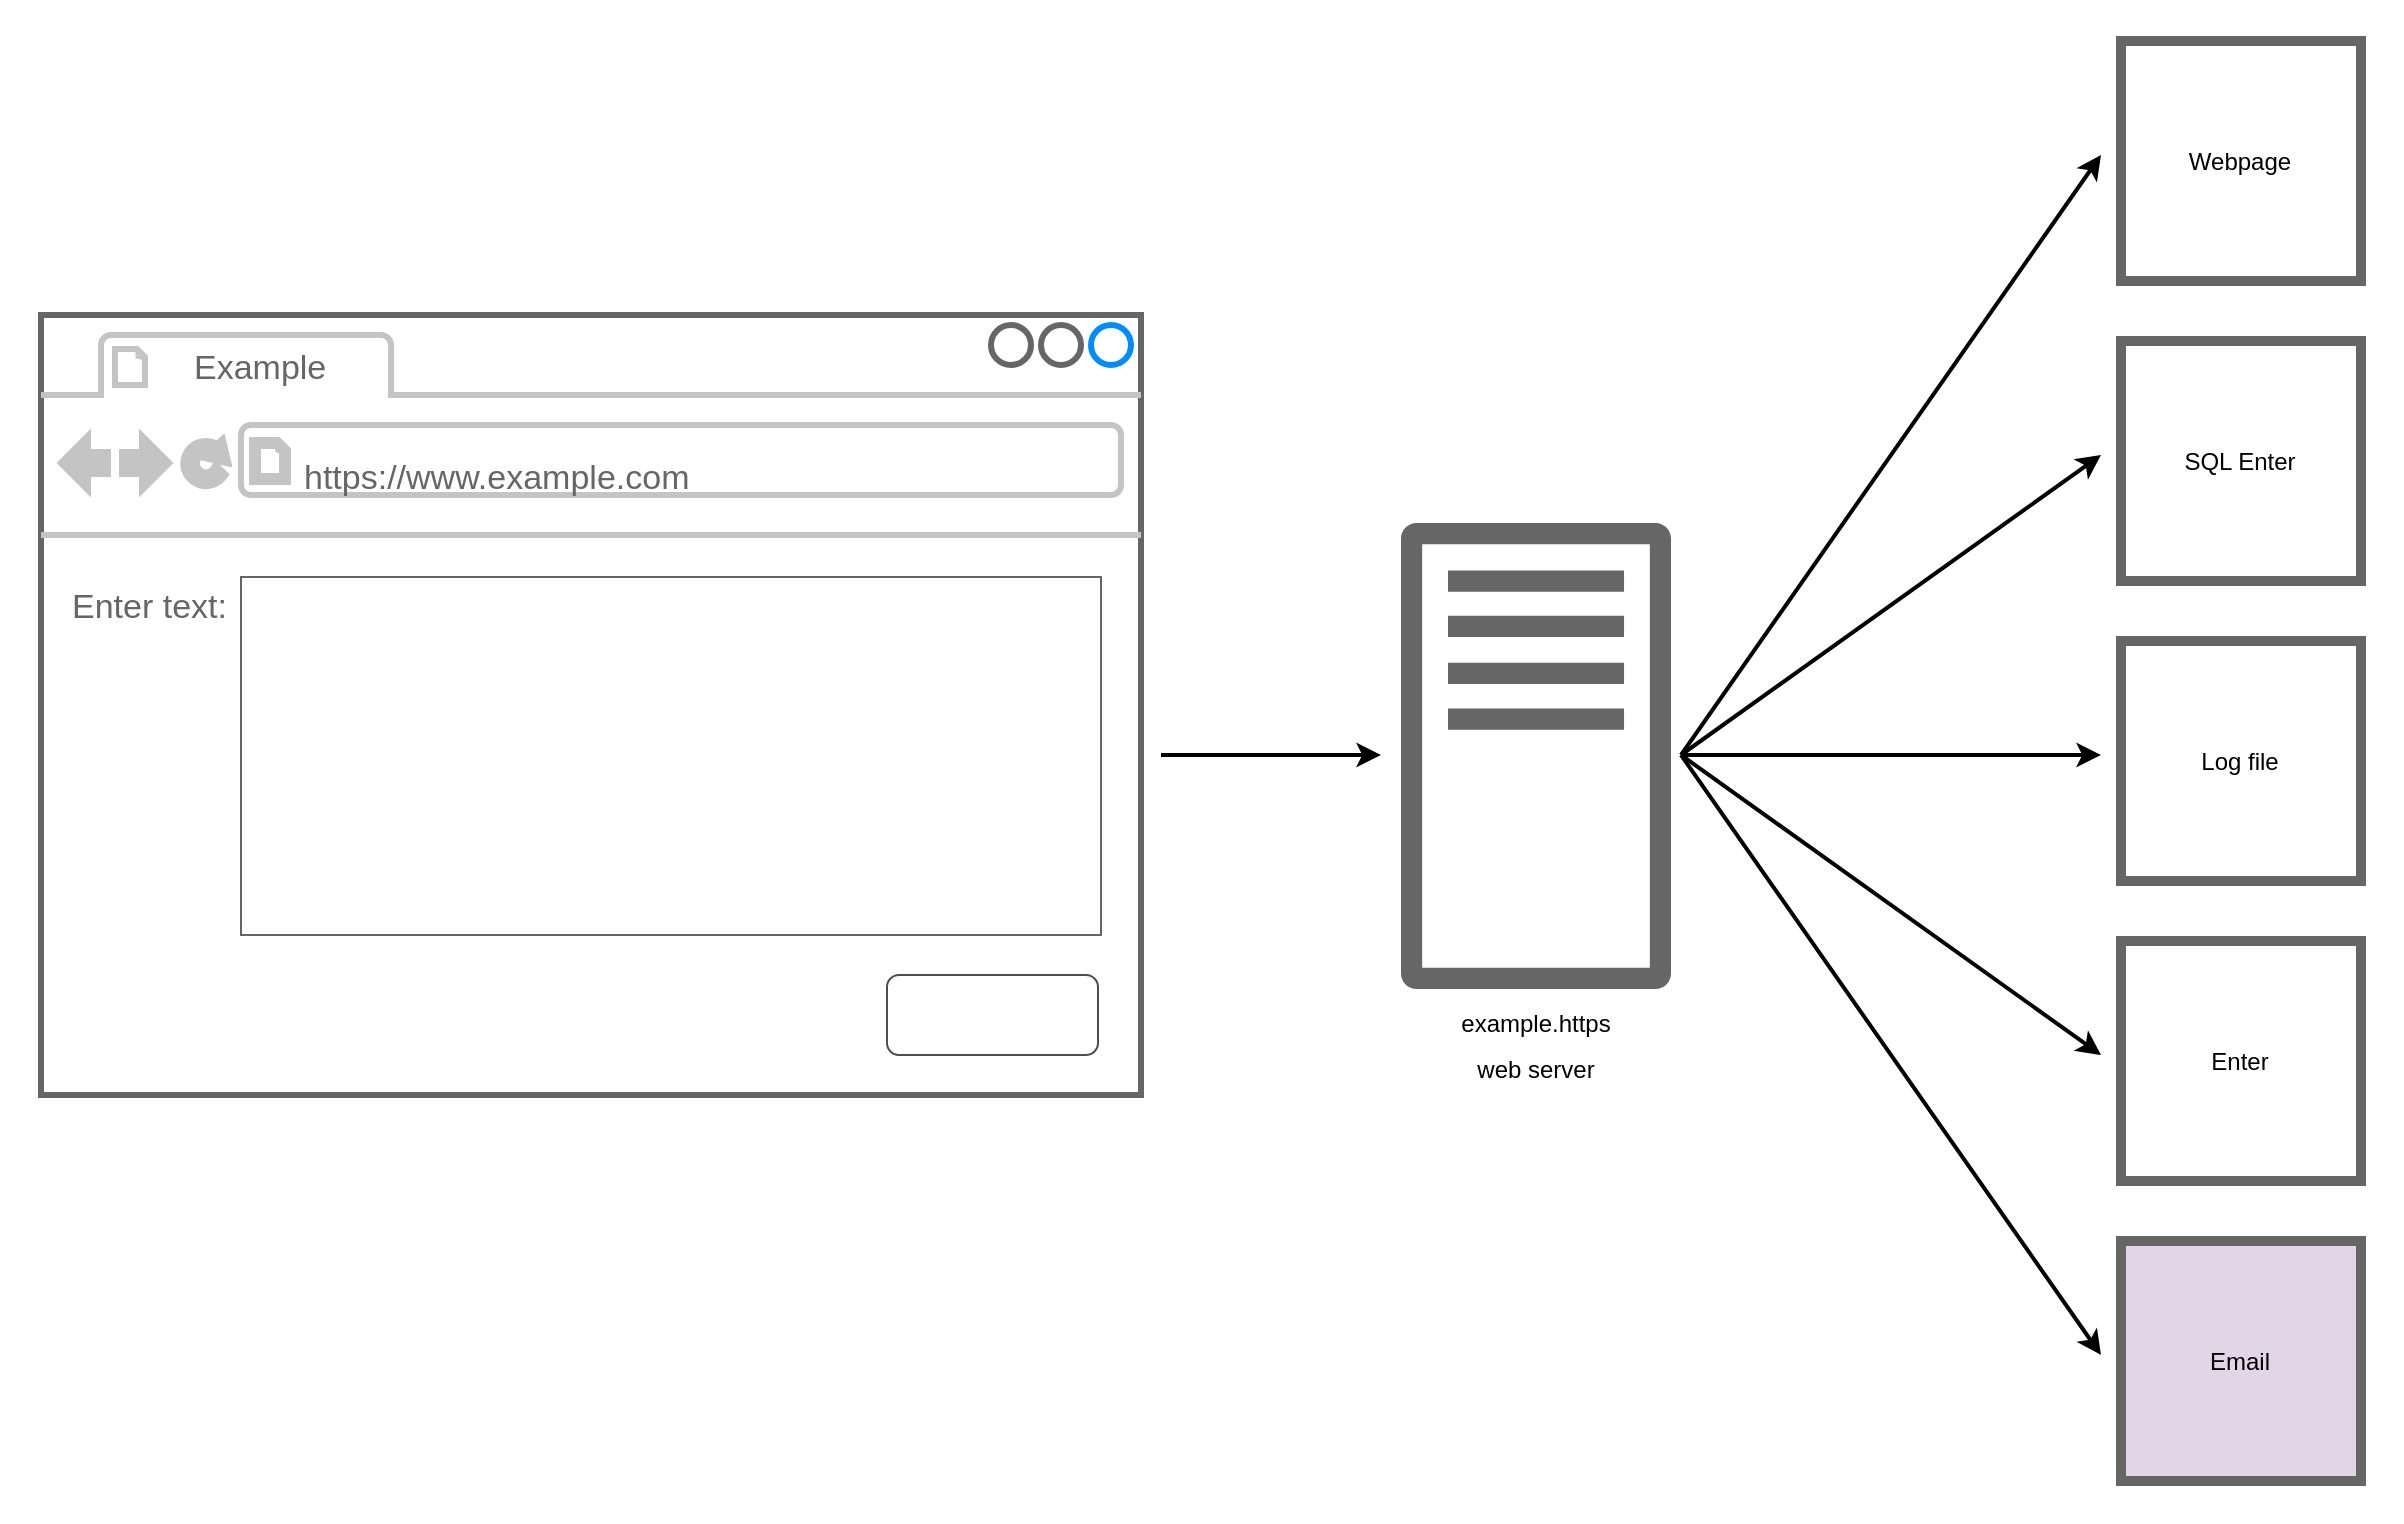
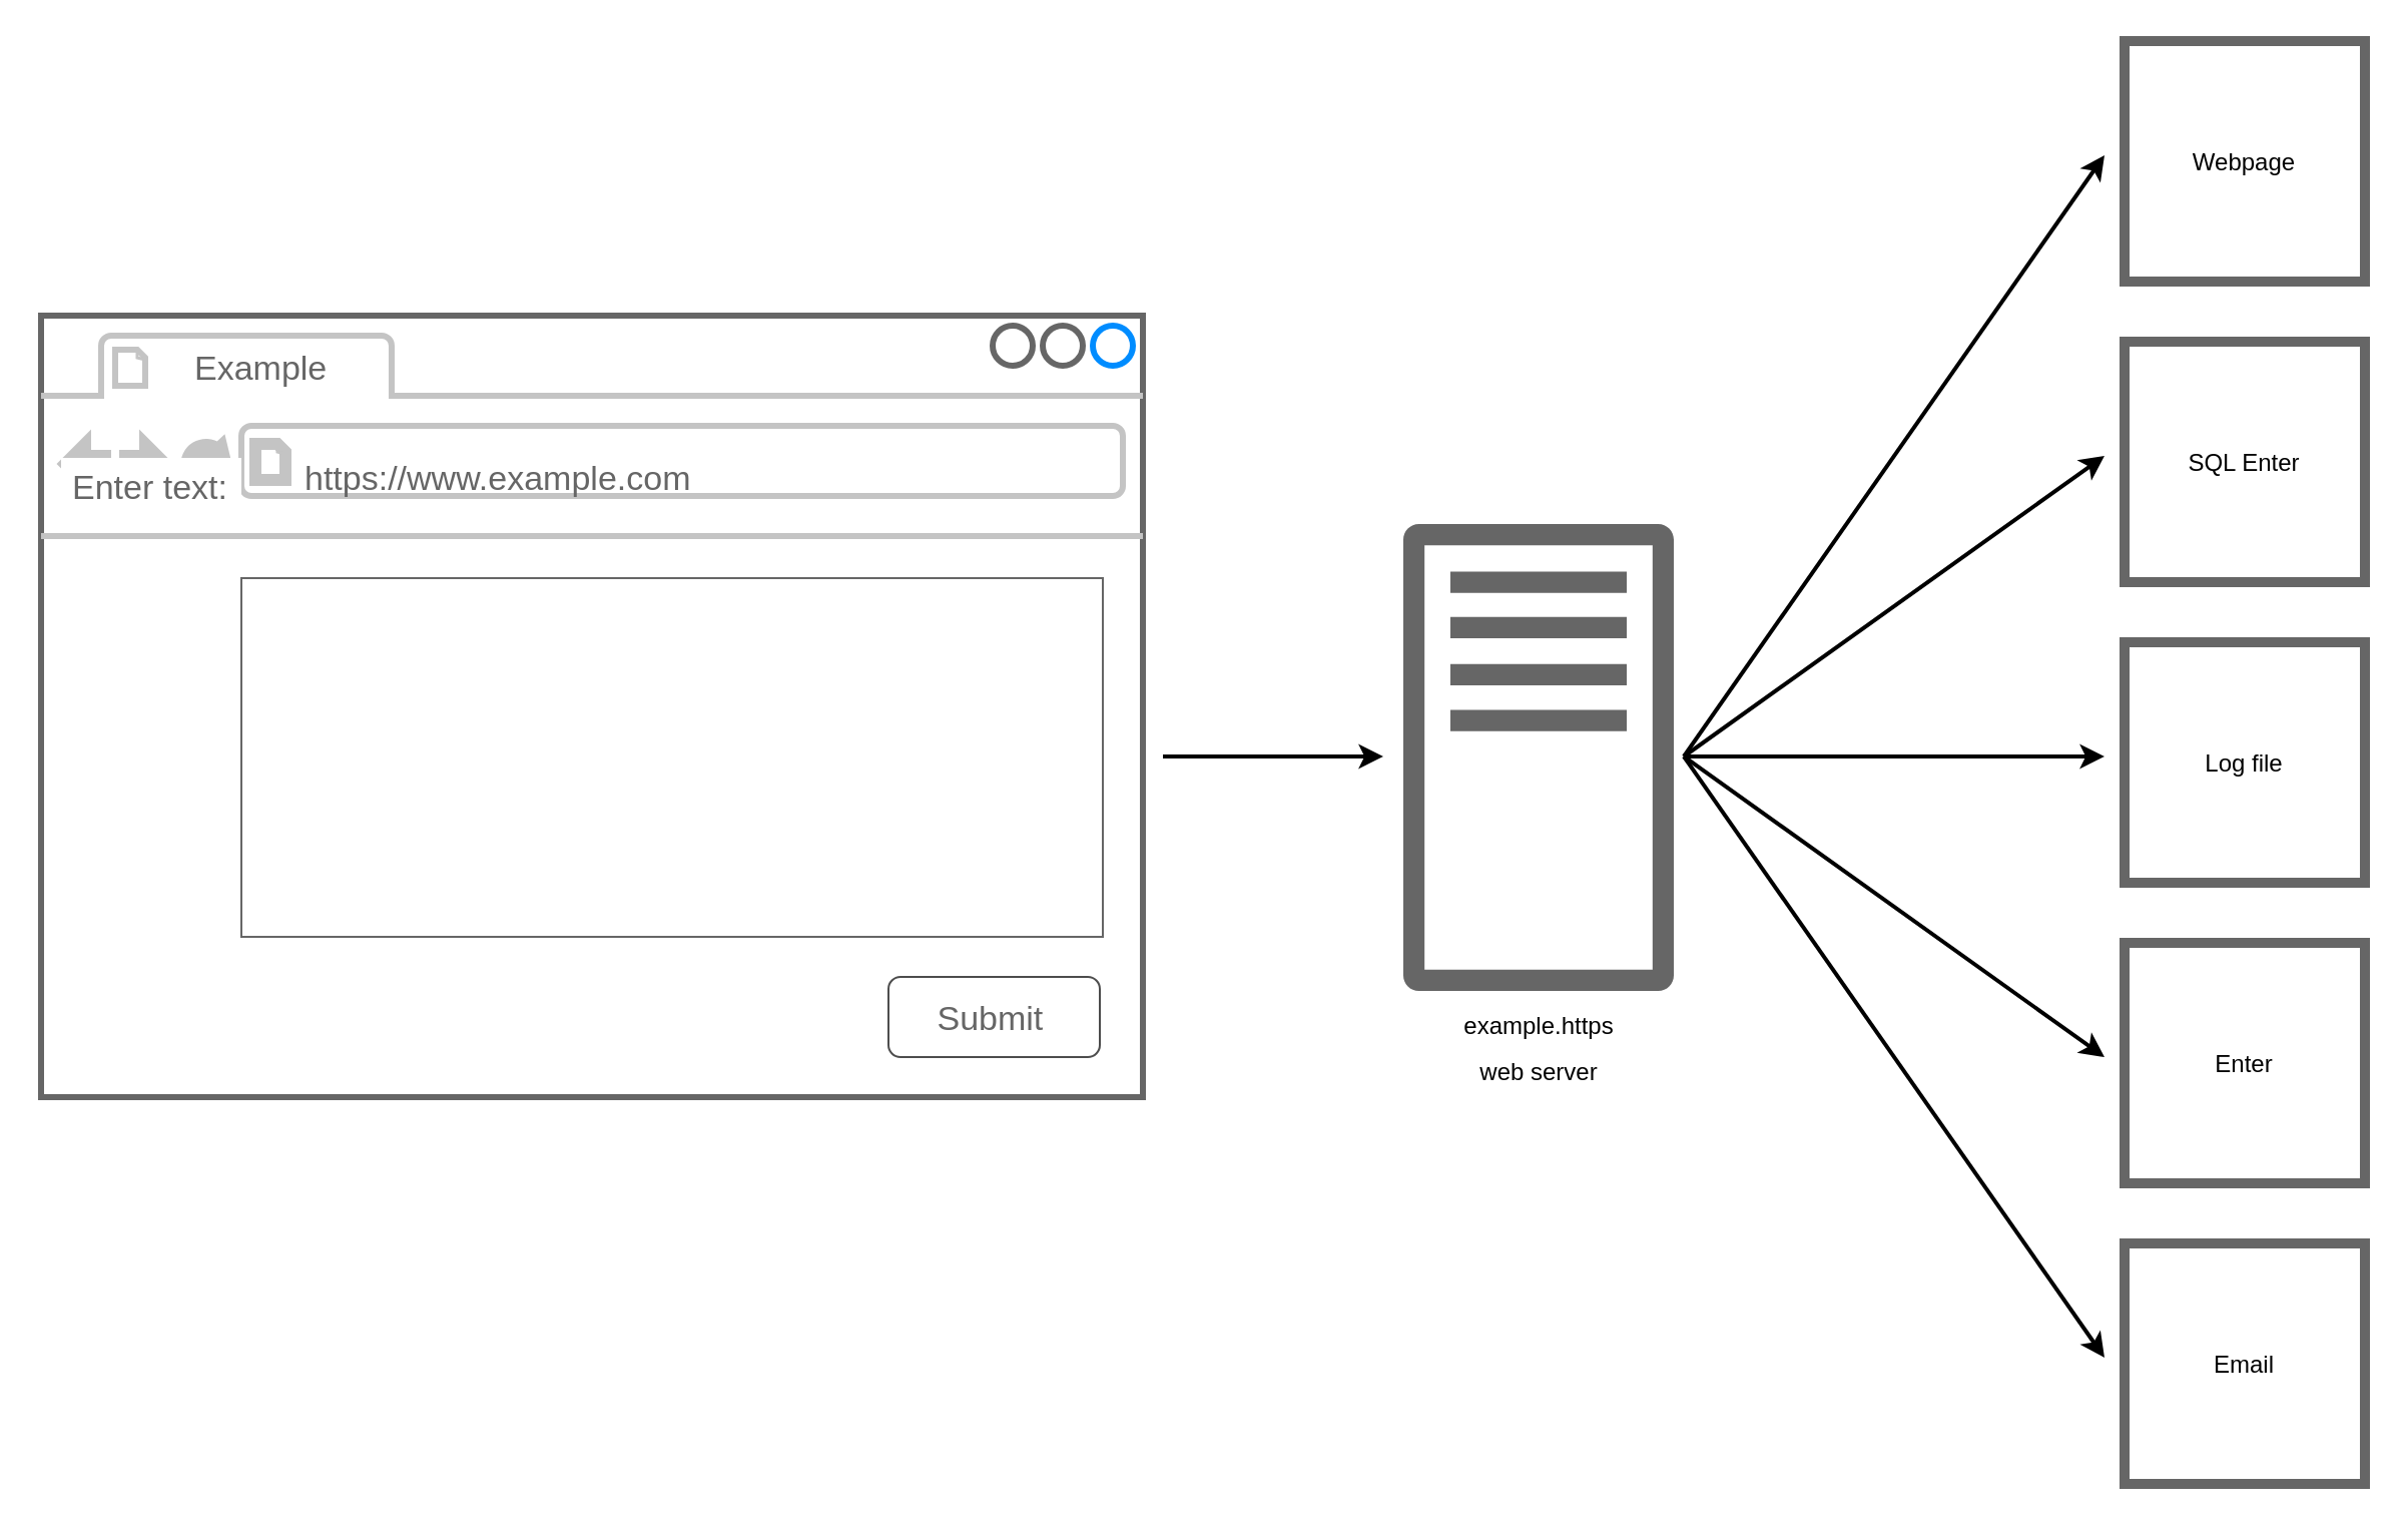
- <mxCell id="5" value="Enter text:" style="strokeWidth=1;shadow=0;dashed=0;align=center;shape=mxgraph.mockup.text.textBox;fontColor=#666666;align=left;fontSize=17;spacingLeft=4;spacingTop=-3;strokeColor=none;mainText=;" parent="2" vertex="1"><mxGeometry x="10" y="131" width="90" height="30" as="geometry" /></mxCell>
+ <mxCell id="5" value="Enter text:" style="strokeWidth=1;shadow=0;dashed=0;align=center;shape=mxgraph.mockup.text.textBox;fontColor=#666666;align=left;fontSize=17;spacingLeft=4;spacingTop=-3;strokeColor=none;mainText=;" parent="2" vertex="1"><mxGeometry x="10" y="71" width="90" height="30" as="geometry" /></mxCell>
+ <mxCell id="7" value="Submit" style="strokeWidth=1;shadow=0;dashed=0;align=center;shape=mxgraph.mockup.text.textBox;fontColor=#666666;align=left;fontSize=17;spacingLeft=4;spacingTop=-3;strokeColor=none;mainText=;" parent="2" vertex="1"><mxGeometry x="441.75" y="336" width="67.25" height="30" as="geometry" /></mxCell>
- <mxCell id="17" value="Email" style="aspect=fixed;strokeColor=#666666;strokeWidth=5;fillColor=#e1d5e7;" parent="16" vertex="1"><mxGeometry y="600" width="120" height="120" as="geometry" /></mxCell>
+ <mxCell id="17" value="Email" style="aspect=fixed;strokeColor=#666666;strokeWidth=5;" parent="16" vertex="1"><mxGeometry y="600" width="120" height="120" as="geometry" /></mxCell>
